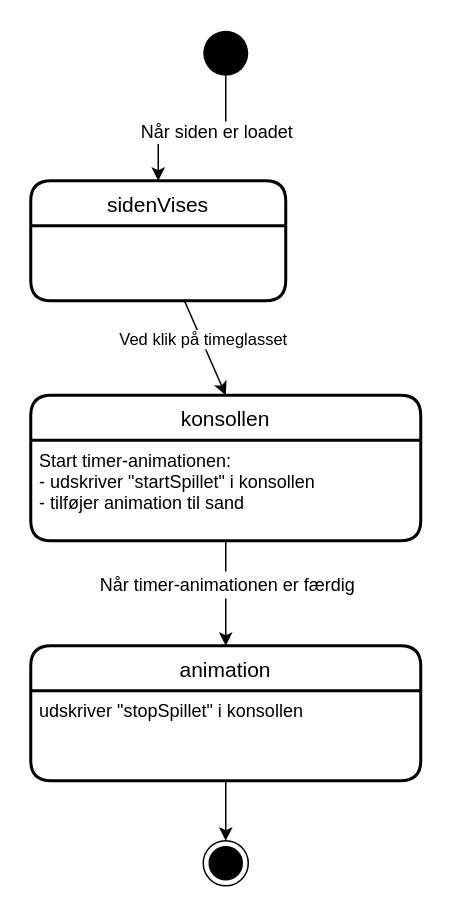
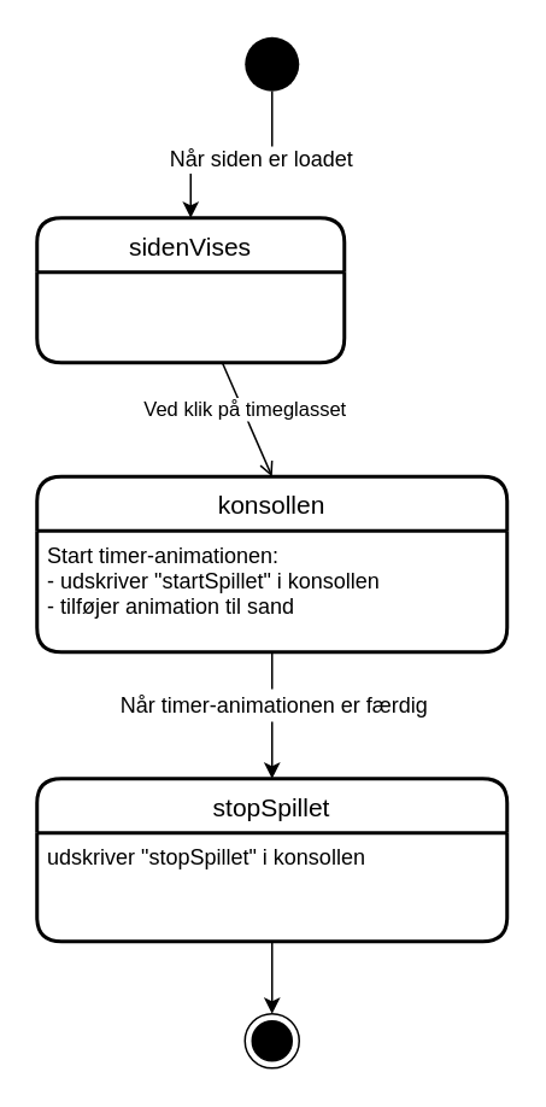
- <mxCell id="13" value="" style="edgeStyle=none;html=1;entryX=0.5;entryY=0;entryDx=0;entryDy=0;" parent="1" source="15" target="7" edge="1"><mxGeometry relative="1" as="geometry"><mxPoint x="171" y="250" as="targetPoint" /></mxGeometry></mxCell>
+ <mxCell id="13" value="" style="edgeStyle=none;html=1;entryX=0.5;entryY=0;entryDx=0;entryDy=0;endArrow=open;" parent="1" source="15" target="7" edge="1"><mxGeometry relative="1" as="geometry"><mxPoint x="171" y="250" as="targetPoint" /></mxGeometry></mxCell>
- <mxCell id="5" value="animation" style="swimlane;childLayout=stackLayout;horizontal=1;startSize=30;horizontalStack=0;rounded=1;fontSize=14;fontStyle=0;strokeWidth=2;resizeParent=0;resizeLast=1;shadow=0;dashed=0;align=center;expand=0;resizable=0;" parent="1" vertex="1"><mxGeometry x="20" y="430" width="260" height="90" as="geometry" /></mxCell>
+ <mxCell id="5" value="stopSpillet" style="swimlane;childLayout=stackLayout;horizontal=1;startSize=30;horizontalStack=0;rounded=1;fontSize=14;fontStyle=0;strokeWidth=2;resizeParent=0;resizeLast=1;shadow=0;dashed=0;align=center;expand=0;resizable=0;" parent="1" vertex="1"><mxGeometry x="20" y="430" width="260" height="90" as="geometry" /></mxCell>
